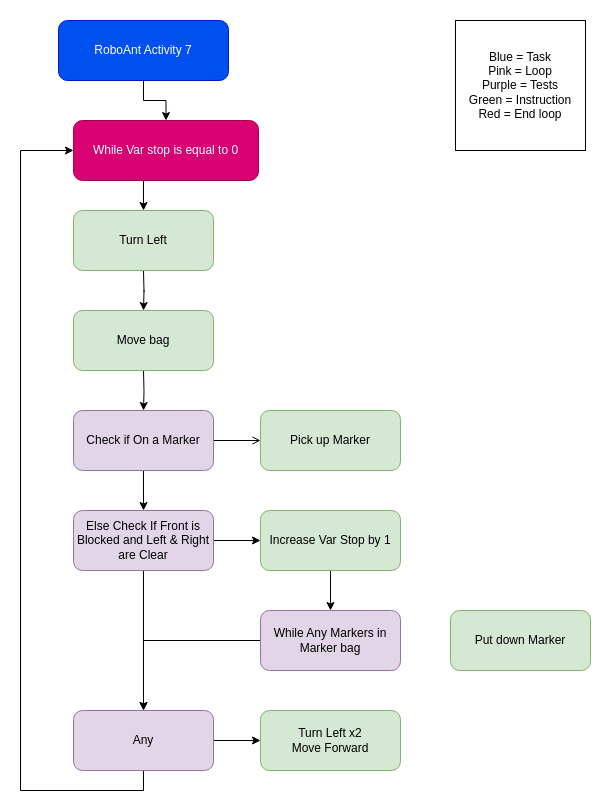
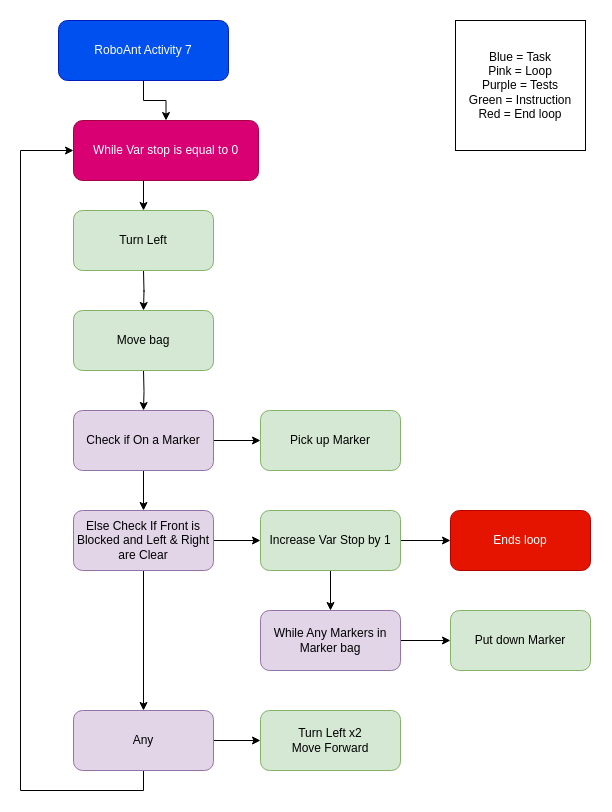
- <mxCell id="8" style="edgeStyle=orthogonalEdgeStyle;rounded=0;orthogonalLoop=1;jettySize=auto;html=1;exitX=1;exitY=0.5;exitDx=0;exitDy=0;entryX=0;entryY=0.5;entryDx=0;entryDy=0;endArrow=open;" parent="1" source="10" target="12" edge="1"><mxGeometry relative="1" as="geometry" /></mxCell>
+ <mxCell id="8" style="edgeStyle=orthogonalEdgeStyle;rounded=0;orthogonalLoop=1;jettySize=auto;html=1;exitX=1;exitY=0.5;exitDx=0;exitDy=0;entryX=0;entryY=0.5;entryDx=0;entryDy=0;" parent="1" source="10" target="12" edge="1"><mxGeometry relative="1" as="geometry" /></mxCell>
+ <mxCell id="11" style="edgeStyle=orthogonalEdgeStyle;rounded=0;orthogonalLoop=1;jettySize=auto;html=1;exitX=1;exitY=0.5;exitDx=0;exitDy=0;entryX=0;entryY=0.5;entryDx=0;entryDy=0;" parent="1" source="19" target="26" edge="1"><mxGeometry relative="1" as="geometry" /></mxCell>
+ <mxCell id="26" value="Ends loop" style="rounded=1;whiteSpace=wrap;html=1;fillColor=#e51400;strokeColor=#B20000;fontColor=#ffffff;" parent="1" vertex="1"><mxGeometry x="450" y="510" width="140" height="60" as="geometry" /></mxCell>
- <mxCell id="16" style="edgeStyle=orthogonalEdgeStyle;rounded=0;orthogonalLoop=1;jettySize=auto;html=1;strokeColor=#000000;" edge="1" parent="1" source="17" target="22"><mxGeometry relative="1" as="geometry" /></mxCell>
+ <mxCell id="16" style="edgeStyle=orthogonalEdgeStyle;rounded=0;orthogonalLoop=1;jettySize=auto;html=1;strokeColor=#000000;" edge="1" parent="1" source="17" target="28"><mxGeometry relative="1" as="geometry" /></mxCell>
